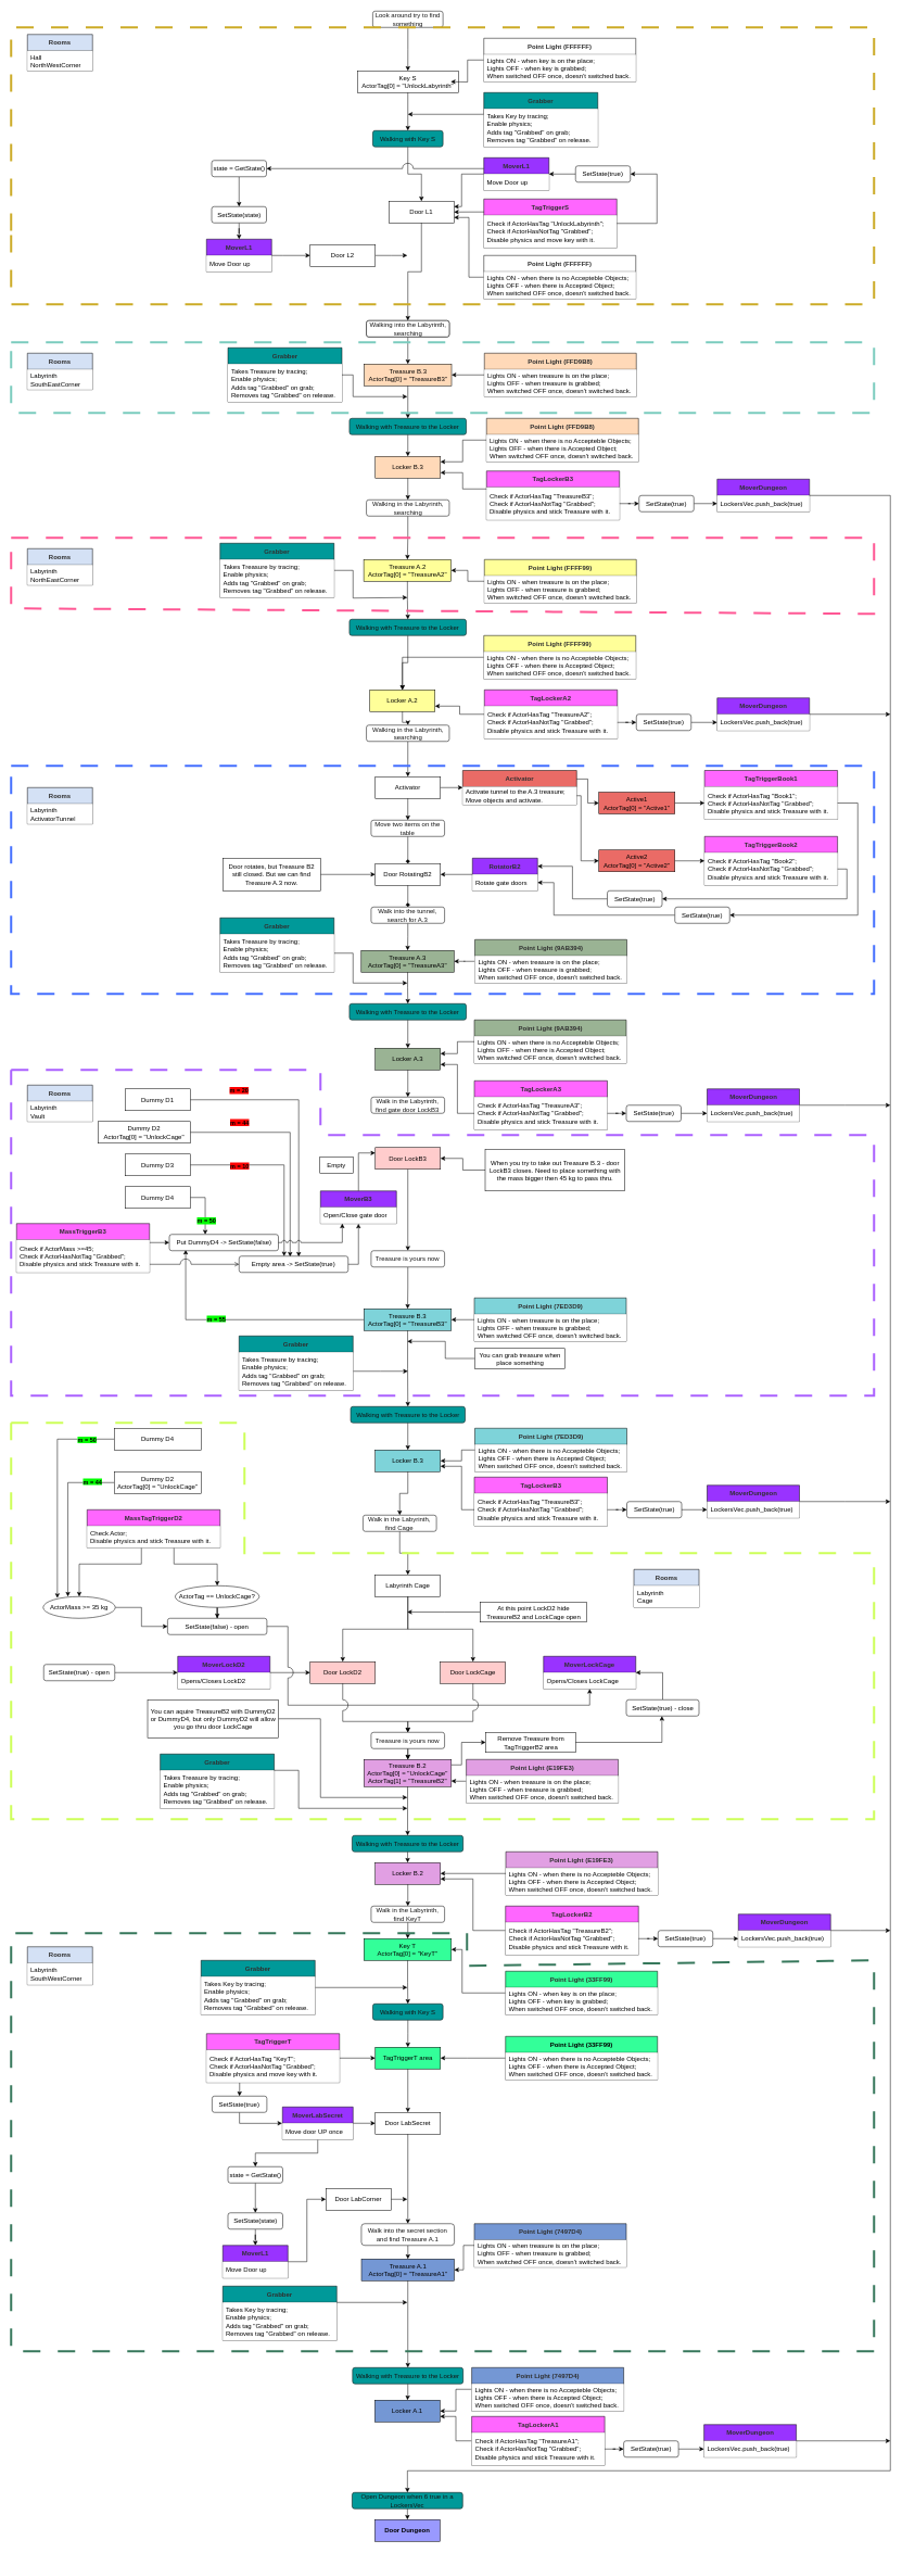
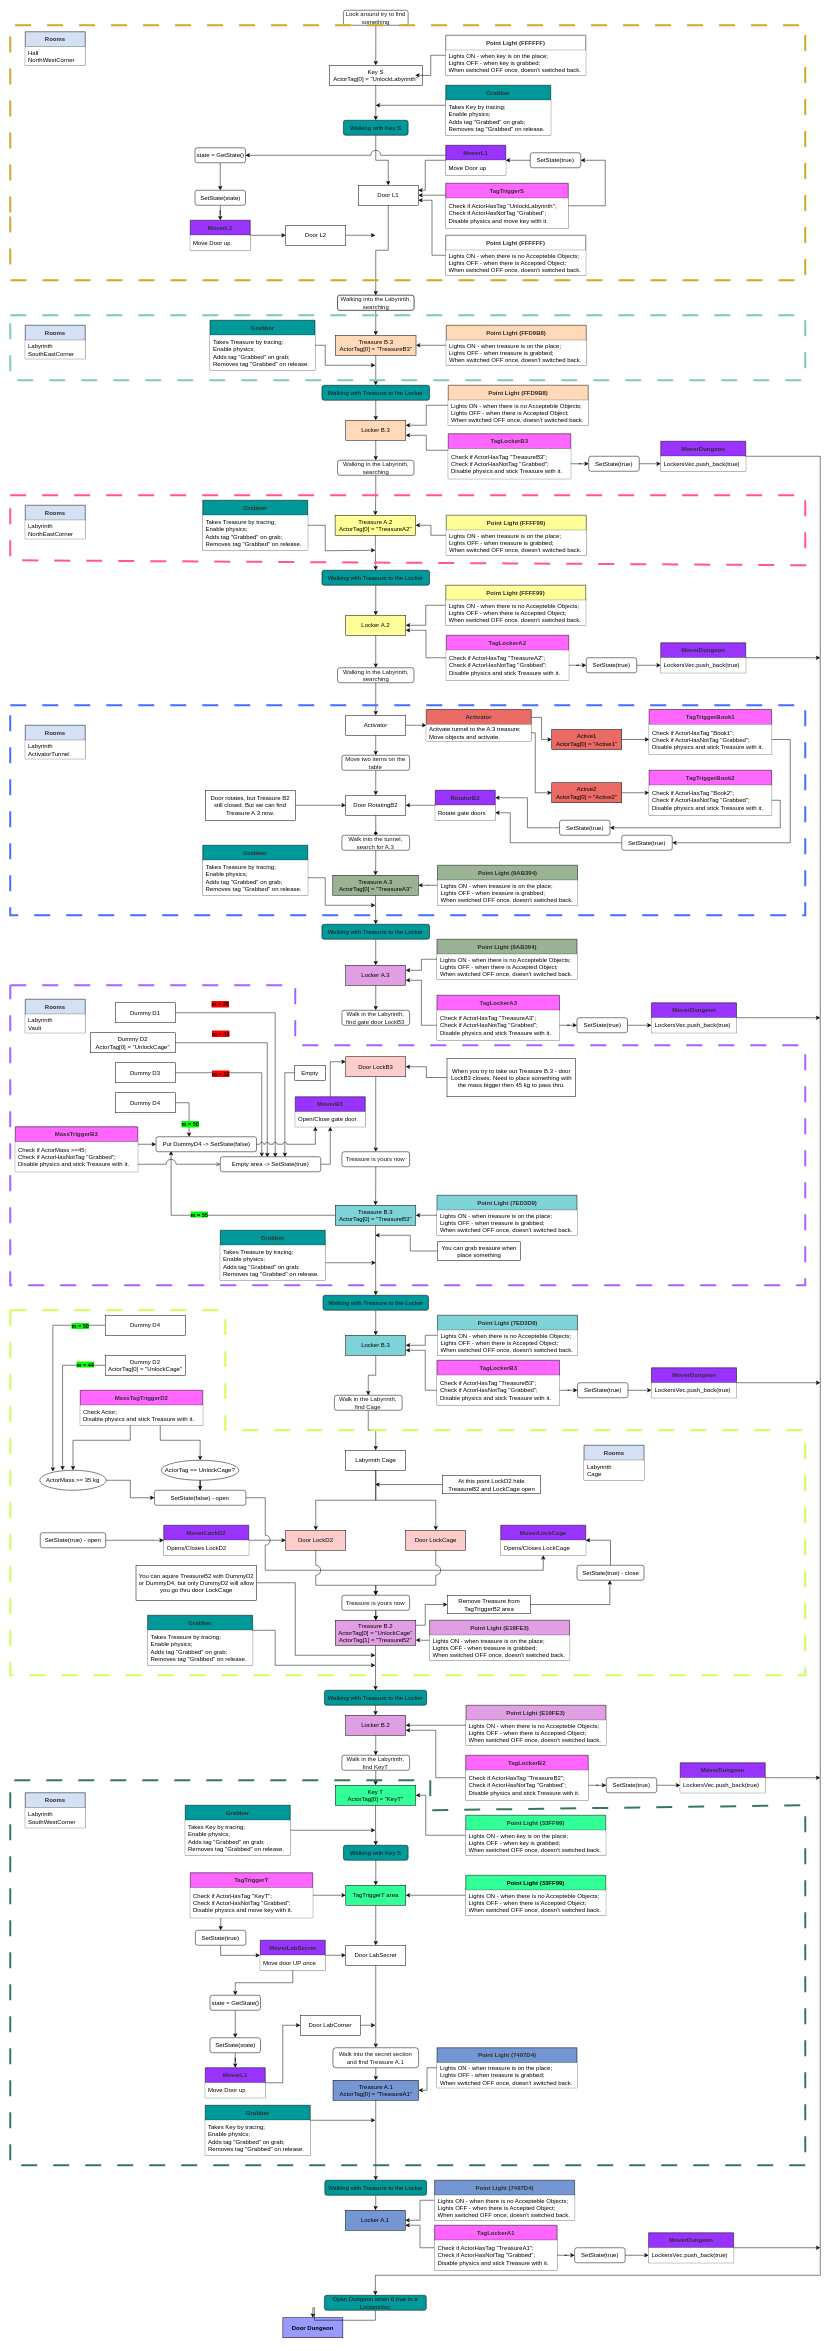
- <mxCell id="89" value="Locker A.2" style="rounded=0;whiteSpace=wrap;html=1;fillColor=#FFFF99;fontColor=#000000;" parent="1" vertex="1"><mxGeometry x="681" y="1270" width="120" height="40" as="geometry" /></mxCell>
+ <mxCell id="89" value="Locker A.2" style="rounded=0;whiteSpace=wrap;html=1;fillColor=#FFFF99;fontColor=#000000;" parent="1" vertex="1"><mxGeometry x="691" y="1230" width="120" height="40" as="geometry" /></mxCell>
- <mxCell id="9" style="edgeStyle=orthogonalEdgeStyle;rounded=0;orthogonalLoop=1;jettySize=auto;html=1;entryX=0.5;entryY=0;entryDx=0;entryDy=0;endArrow=diamond;" parent="1" source="120" target="113" edge="1"><mxGeometry relative="1" as="geometry" /></mxCell>
+ <mxCell id="9" style="edgeStyle=orthogonalEdgeStyle;rounded=0;orthogonalLoop=1;jettySize=auto;html=1;entryX=0.5;entryY=0;entryDx=0;entryDy=0;" parent="1" source="120" target="113" edge="1"><mxGeometry relative="1" as="geometry" /></mxCell>
- <mxCell id="131" value="Locker A.3" style="rounded=0;whiteSpace=wrap;html=1;fontColor=#000000;fillColor=#9AB394;" parent="1" vertex="1"><mxGeometry x="690.99" y="1930" width="120" height="40" as="geometry" /></mxCell>
+ <mxCell id="131" value="Locker A.3" style="rounded=0;whiteSpace=wrap;html=1;fontColor=#000000;fillColor=#e19fe3;" parent="1" vertex="1"><mxGeometry x="690.99" y="1930" width="120" height="40" as="geometry" /></mxCell>
+ <mxCell id="240" style="edgeStyle=orthogonalEdgeStyle;rounded=0;orthogonalLoop=1;jettySize=auto;html=1;entryX=0.643;entryY=0.013;entryDx=0;entryDy=0;entryPerimeter=0;jumpStyle=arc;" parent="1" source="241" target="173" edge="1"><mxGeometry relative="1" as="geometry"><Array as="points"><mxPoint x="569" y="2145" /></Array></mxGeometry></mxCell>
- <mxCell id="30" value="Door Dungeon" style="rounded=0;whiteSpace=wrap;html=1;fillColor=#9999FF;fontColor=#000000;fontStyle=1" parent="1" vertex="1"><mxGeometry x="690.21" y="4640" width="120" height="40" as="geometry" /></mxCell>
+ <mxCell id="30" value="Door Dungeon" style="rounded=0;whiteSpace=wrap;html=1;fillColor=#9999FF;fontColor=#000000;fontStyle=1" parent="1" vertex="1"><mxGeometry x="565.21" y="4635" width="120" height="40" as="geometry" /></mxCell>
